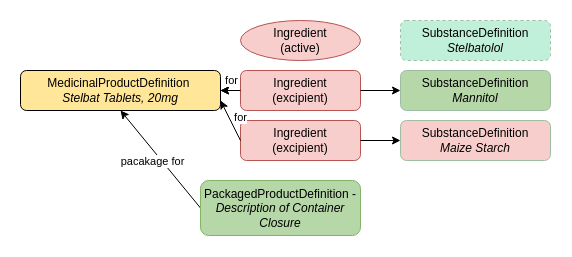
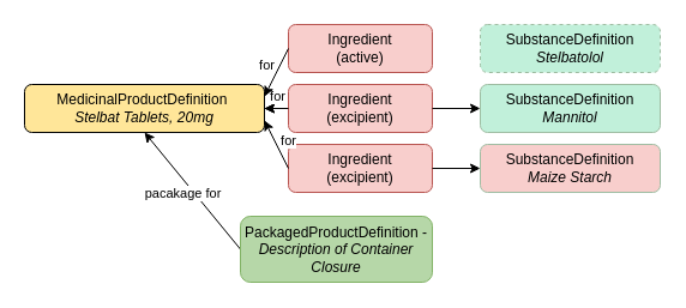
- <mxCell id="11" value="Ingredient&lt;br&gt;(active)" style="ellipse;whiteSpace=wrap;html=1;fontSize=12;glass=0;strokeWidth=1;shadow=0;fillColor=#f8cecc;strokeColor=#b85450;" vertex="1" parent="1"><mxGeometry x="240" y="20" width="120" height="40" as="geometry" /></mxCell>
+ <mxCell id="11" value="Ingredient&lt;br&gt;(active)" style="rounded=1;whiteSpace=wrap;html=1;fontSize=12;glass=0;strokeWidth=1;shadow=0;fillColor=#f8cecc;strokeColor=#b85450;" vertex="1" parent="1"><mxGeometry x="240" y="20" width="120" height="40" as="geometry" /></mxCell>
+ <mxCell id="15" value="for" style="endArrow=classic;html=1;rounded=0;exitX=0;exitY=0.5;exitDx=0;exitDy=0;entryX=1;entryY=0.25;entryDx=0;entryDy=0;" edge="1" parent="1" source="11" target="2"><mxGeometry x="-0.062" y="-10" width="50" height="50" relative="1" as="geometry"><mxPoint x="250" y="100" as="sourcePoint" /><mxPoint x="180" y="90" as="targetPoint" /><mxPoint as="offset" /></mxGeometry></mxCell>
- <mxCell id="8" value="SubstanceDefinition&lt;br&gt;&lt;i style=&quot;border-color: var(--border-color);&quot;&gt;Mannitol&lt;/i&gt;" style="rounded=1;whiteSpace=wrap;html=1;fontSize=12;glass=0;strokeWidth=1;shadow=0;fillColor=#b6d7a8;strokeColor=#9ebda2;" parent="1" vertex="1"><mxGeometry x="400" y="70" width="150" height="40" as="geometry" /></mxCell>
+ <mxCell id="8" value="SubstanceDefinition&lt;br&gt;&lt;i style=&quot;border-color: var(--border-color);&quot;&gt;Mannitol&lt;/i&gt;" style="rounded=1;whiteSpace=wrap;html=1;fontSize=12;glass=0;strokeWidth=1;shadow=0;fillColor=#c1f0da;strokeColor=#9ebda2;" parent="1" vertex="1"><mxGeometry x="400" y="70" width="150" height="40" as="geometry" /></mxCell>
